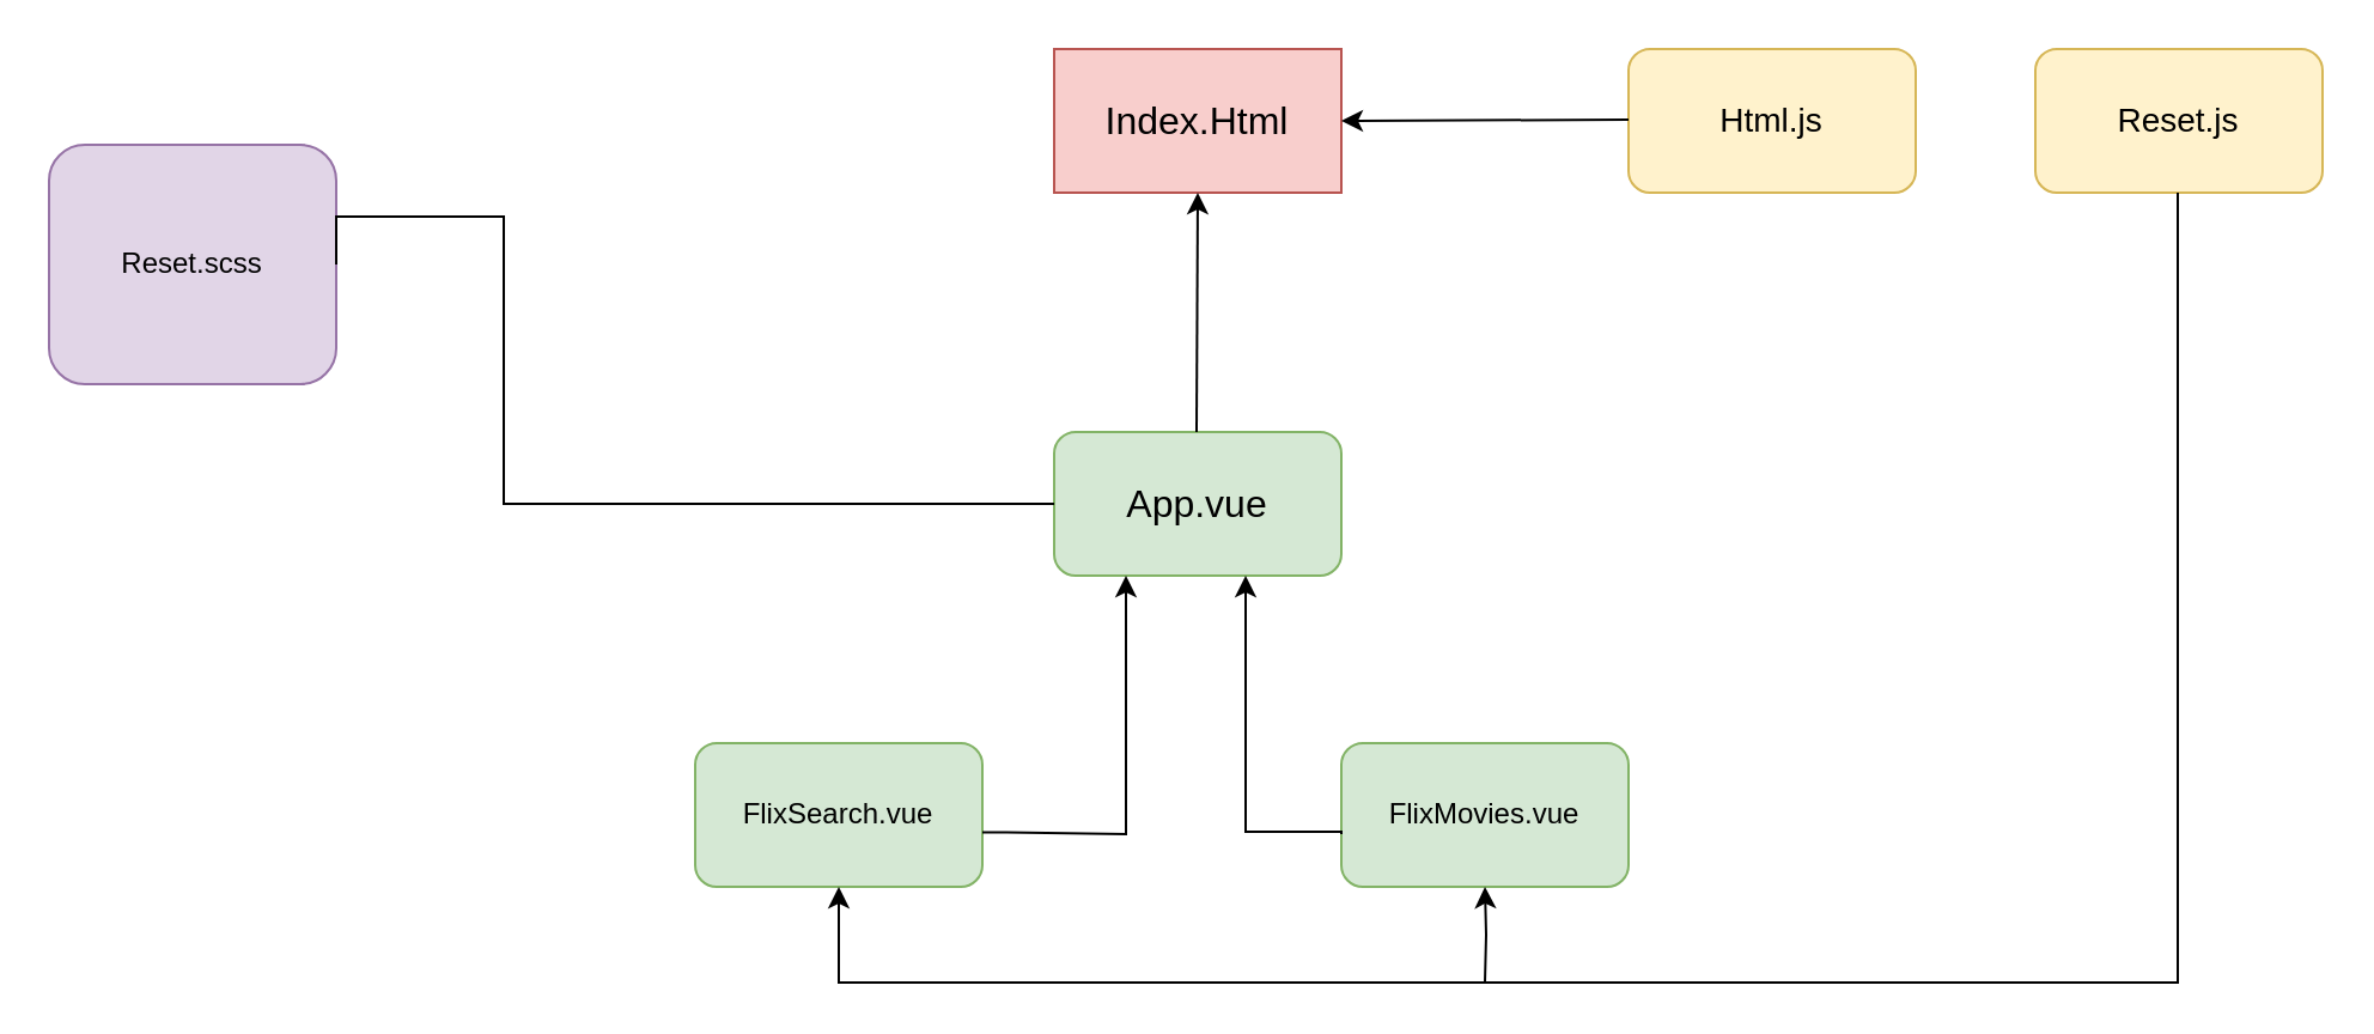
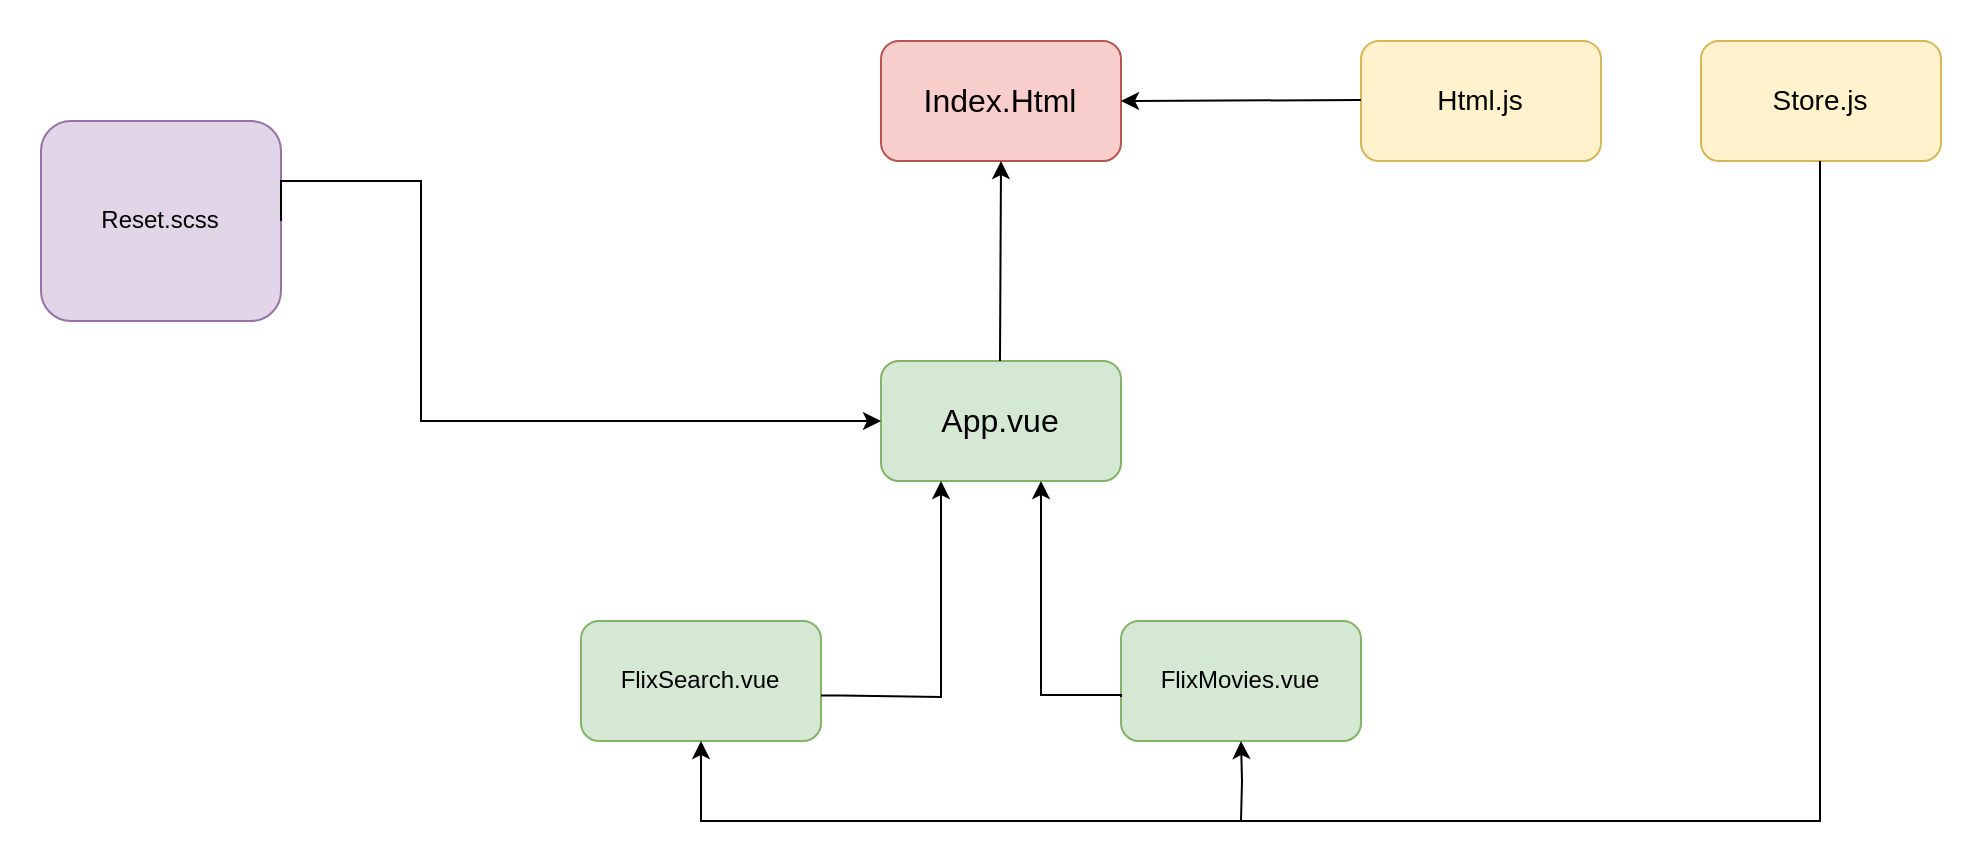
- <mxCell id="7" value="Index.Html" style="whiteSpace=wrap;html=1;fillColor=#f8cecc;strokeColor=#b85450;fontSize=16;rounded=0;" vertex="1" parent="1"><mxGeometry x="440" y="20" width="120" height="60" as="geometry" /></mxCell>
+ <mxCell id="7" value="Index.Html" style="rounded=1;whiteSpace=wrap;html=1;fillColor=#f8cecc;strokeColor=#b85450;fontSize=16;" vertex="1" parent="1"><mxGeometry x="440" y="20" width="120" height="60" as="geometry" /></mxCell>
- <mxCell id="13" value="Reset.js" style="rounded=1;whiteSpace=wrap;html=1;fillColor=#fff2cc;strokeColor=#d6b656;fontSize=14;" vertex="1" parent="1"><mxGeometry x="850" y="20" width="120" height="60" as="geometry" /></mxCell>
+ <mxCell id="13" value="Store.js" style="rounded=1;whiteSpace=wrap;html=1;fillColor=#fff2cc;strokeColor=#d6b656;fontSize=14;" vertex="1" parent="1"><mxGeometry x="850" y="20" width="120" height="60" as="geometry" /></mxCell>
- <mxCell id="12" value="" style="endArrow=none;html=1;rounded=0;edgeStyle=orthogonalEdgeStyle;entryX=0;entryY=0.5;entryDx=0;entryDy=0;exitX=1;exitY=0.5;exitDx=0;exitDy=0;" edge="1" parent="1" source="11" target="2"><mxGeometry width="50" height="50" relative="1" as="geometry"><mxPoint x="210" y="90" as="sourcePoint" /><mxPoint x="260" y="211" as="targetPoint" /><Array as="points"><mxPoint x="210" y="90" /><mxPoint x="210" y="210" /></Array></mxGeometry></mxCell>
+ <mxCell id="12" value="" style="endArrow=classic;html=1;rounded=0;edgeStyle=orthogonalEdgeStyle;entryX=0;entryY=0.5;entryDx=0;entryDy=0;exitX=1;exitY=0.5;exitDx=0;exitDy=0;" edge="1" parent="1" source="11" target="2"><mxGeometry width="50" height="50" relative="1" as="geometry"><mxPoint x="210" y="90" as="sourcePoint" /><mxPoint x="260" y="211" as="targetPoint" /><Array as="points"><mxPoint x="210" y="90" /><mxPoint x="210" y="210" /></Array></mxGeometry></mxCell>
